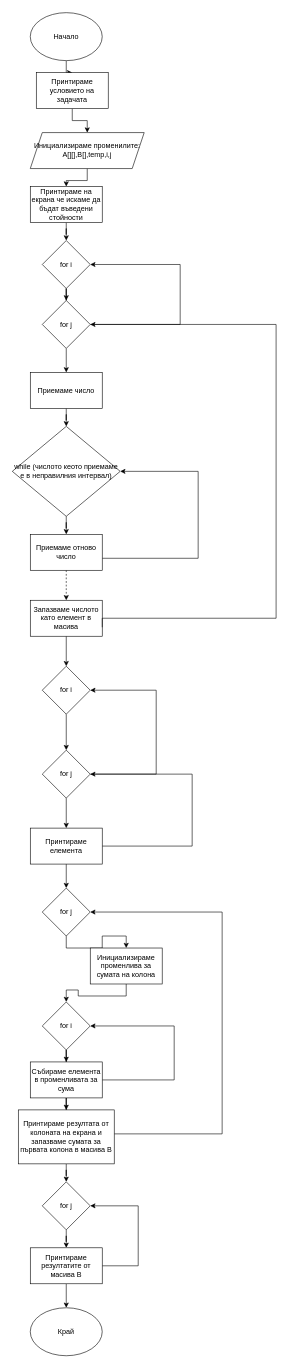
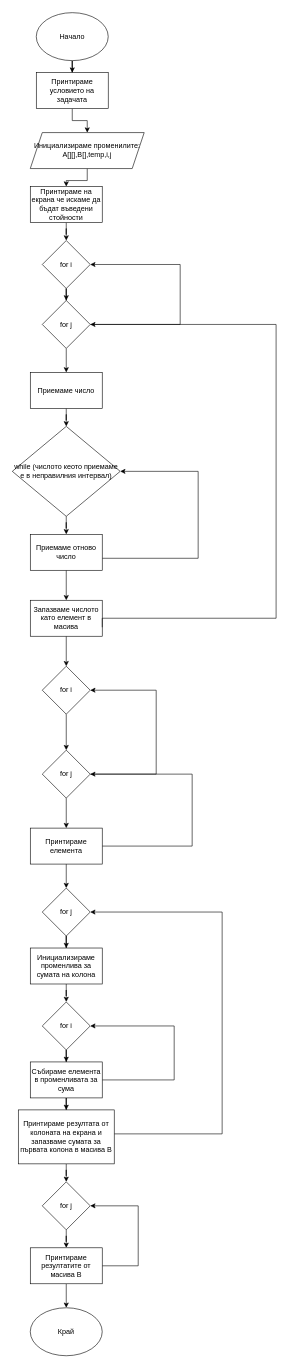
- <mxCell id="5" value="Начало" style="ellipse;whiteSpace=wrap;html=1;" vertex="1" parent="1"><mxGeometry x="50" y="20" width="120" height="80" as="geometry" /></mxCell>
+ <mxCell id="5" value="Начало" style="ellipse;whiteSpace=wrap;html=1;" vertex="1" parent="1"><mxGeometry x="60" y="20" width="120" height="80" as="geometry" /></mxCell>
- <mxCell id="29" value="" style="edgeStyle=orthogonalEdgeStyle;rounded=0;orthogonalLoop=1;jettySize=auto;html=1;dashed=1;" edge="1" parent="1" source="36" target="34"><mxGeometry relative="1" as="geometry" /></mxCell>
+ <mxCell id="29" value="" style="edgeStyle=orthogonalEdgeStyle;rounded=0;orthogonalLoop=1;jettySize=auto;html=1;" edge="1" parent="1" source="36" target="34"><mxGeometry relative="1" as="geometry" /></mxCell>
- <mxCell id="41" value="Инициализираме променлива за сумата на колона" style="rounded=0;whiteSpace=wrap;html=1;" vertex="1" parent="1"><mxGeometry x="150" y="1580" width="120" height="60" as="geometry" /></mxCell>
+ <mxCell id="41" value="Инициализираме променлива за сумата на колона" style="rounded=0;whiteSpace=wrap;html=1;" vertex="1" parent="1"><mxGeometry x="50" y="1580" width="120" height="60" as="geometry" /></mxCell>
